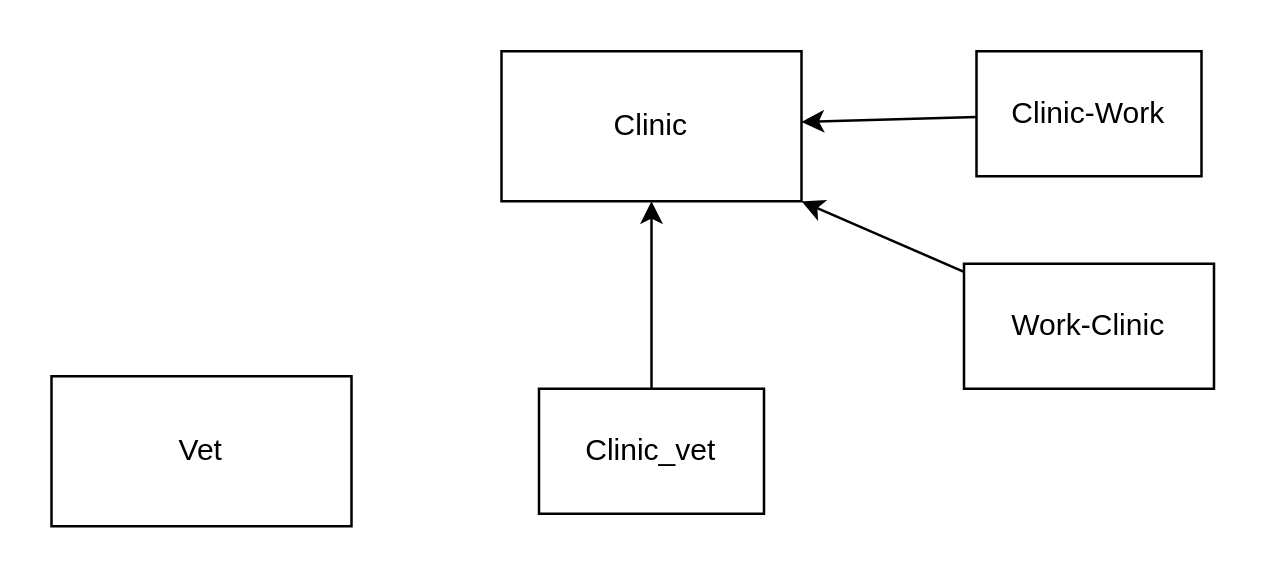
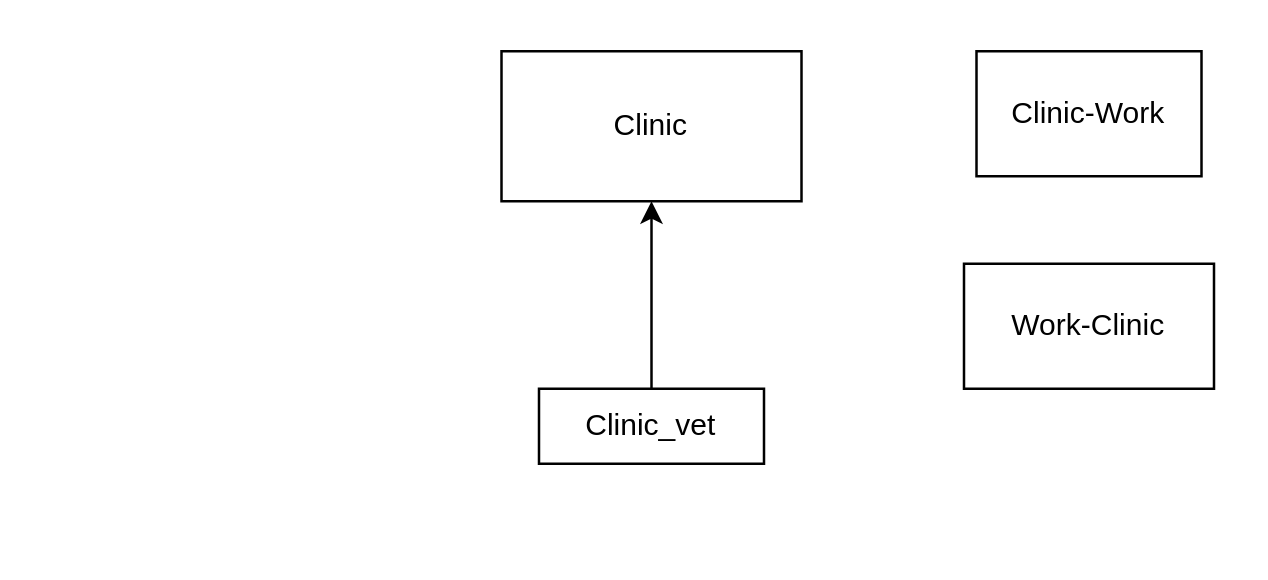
- <mxCell id="5" style="edgeStyle=none;html=1;" edge="1" parent="1" source="6" target="2"><mxGeometry relative="1" as="geometry" /></mxCell>
- <mxCell id="3" style="edgeStyle=none;html=1;entryX=1;entryY=1;entryDx=0;entryDy=0;" edge="1" parent="1" source="4" target="2"><mxGeometry relative="1" as="geometry" /></mxCell>
- <mxCell id="9" value="Vet" style="rounded=0;whiteSpace=wrap;html=1;" vertex="1" parent="1"><mxGeometry x="20" y="150" width="120" height="60" as="geometry" /></mxCell>
- <mxCell id="8" value="Clinic_vet&lt;br&gt;" style="rounded=0;whiteSpace=wrap;html=1;" vertex="1" parent="1"><mxGeometry x="215" y="155" width="90" height="50" as="geometry" /></mxCell>
+ <mxCell id="8" value="Clinic_vet&lt;br&gt;" style="rounded=0;whiteSpace=wrap;html=1;" vertex="1" parent="1"><mxGeometry x="215" y="155" width="90" height="30" as="geometry" /></mxCell>
